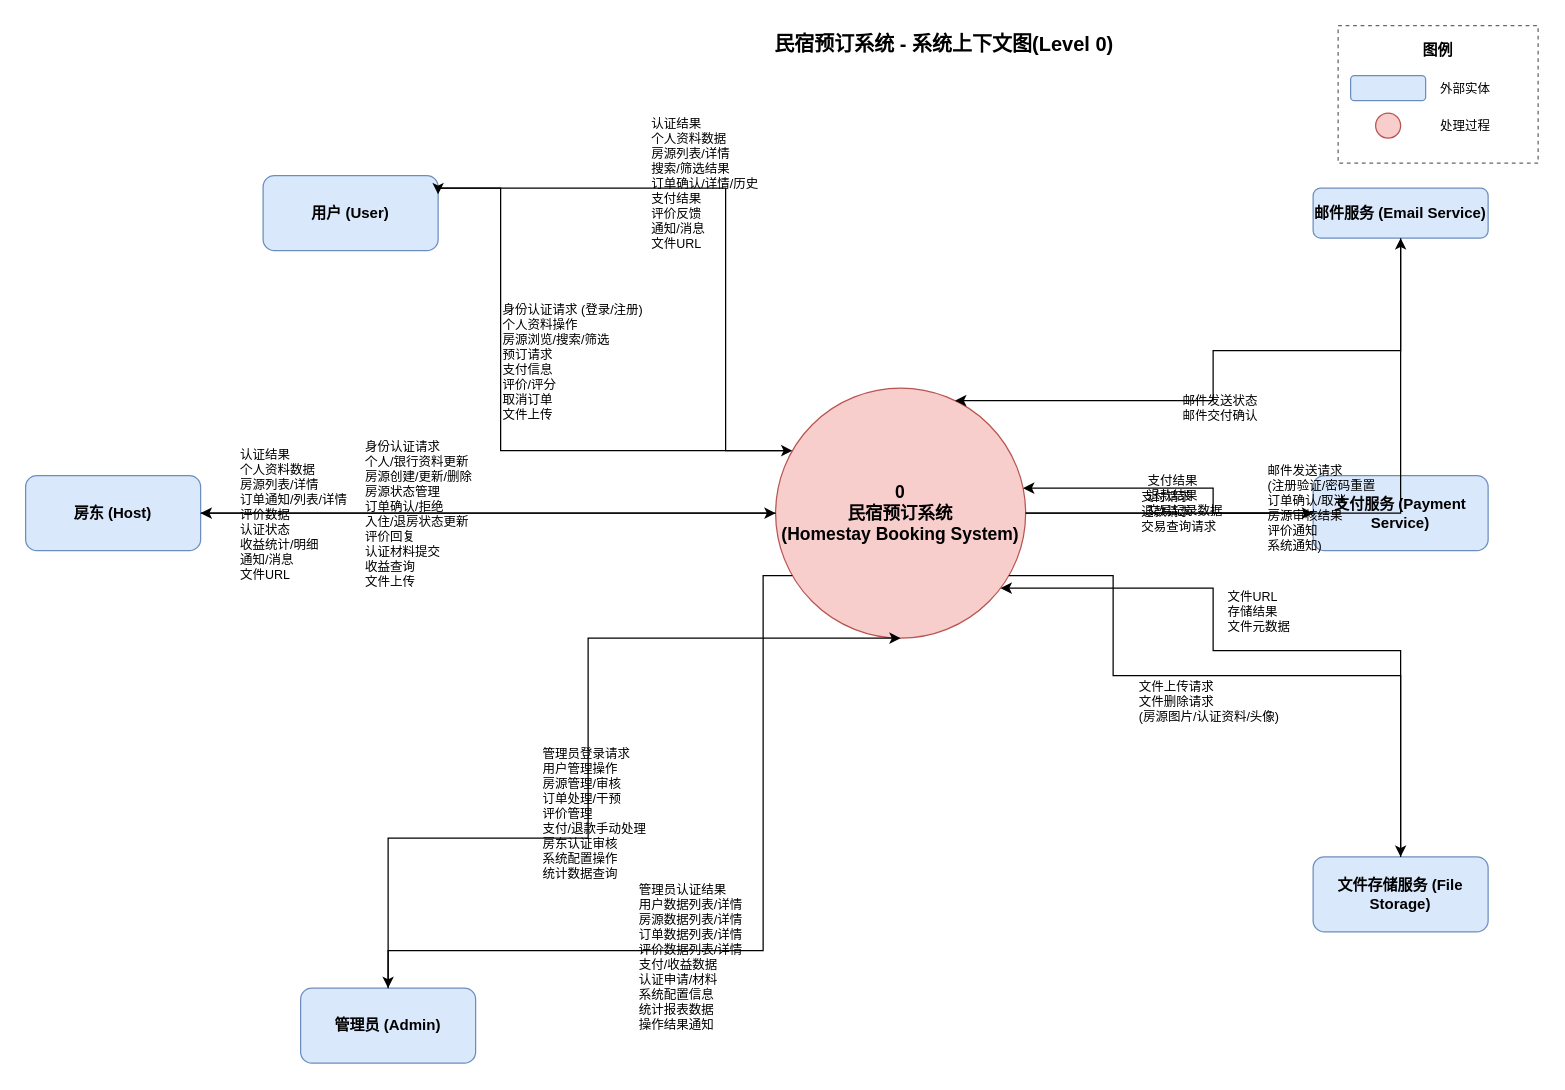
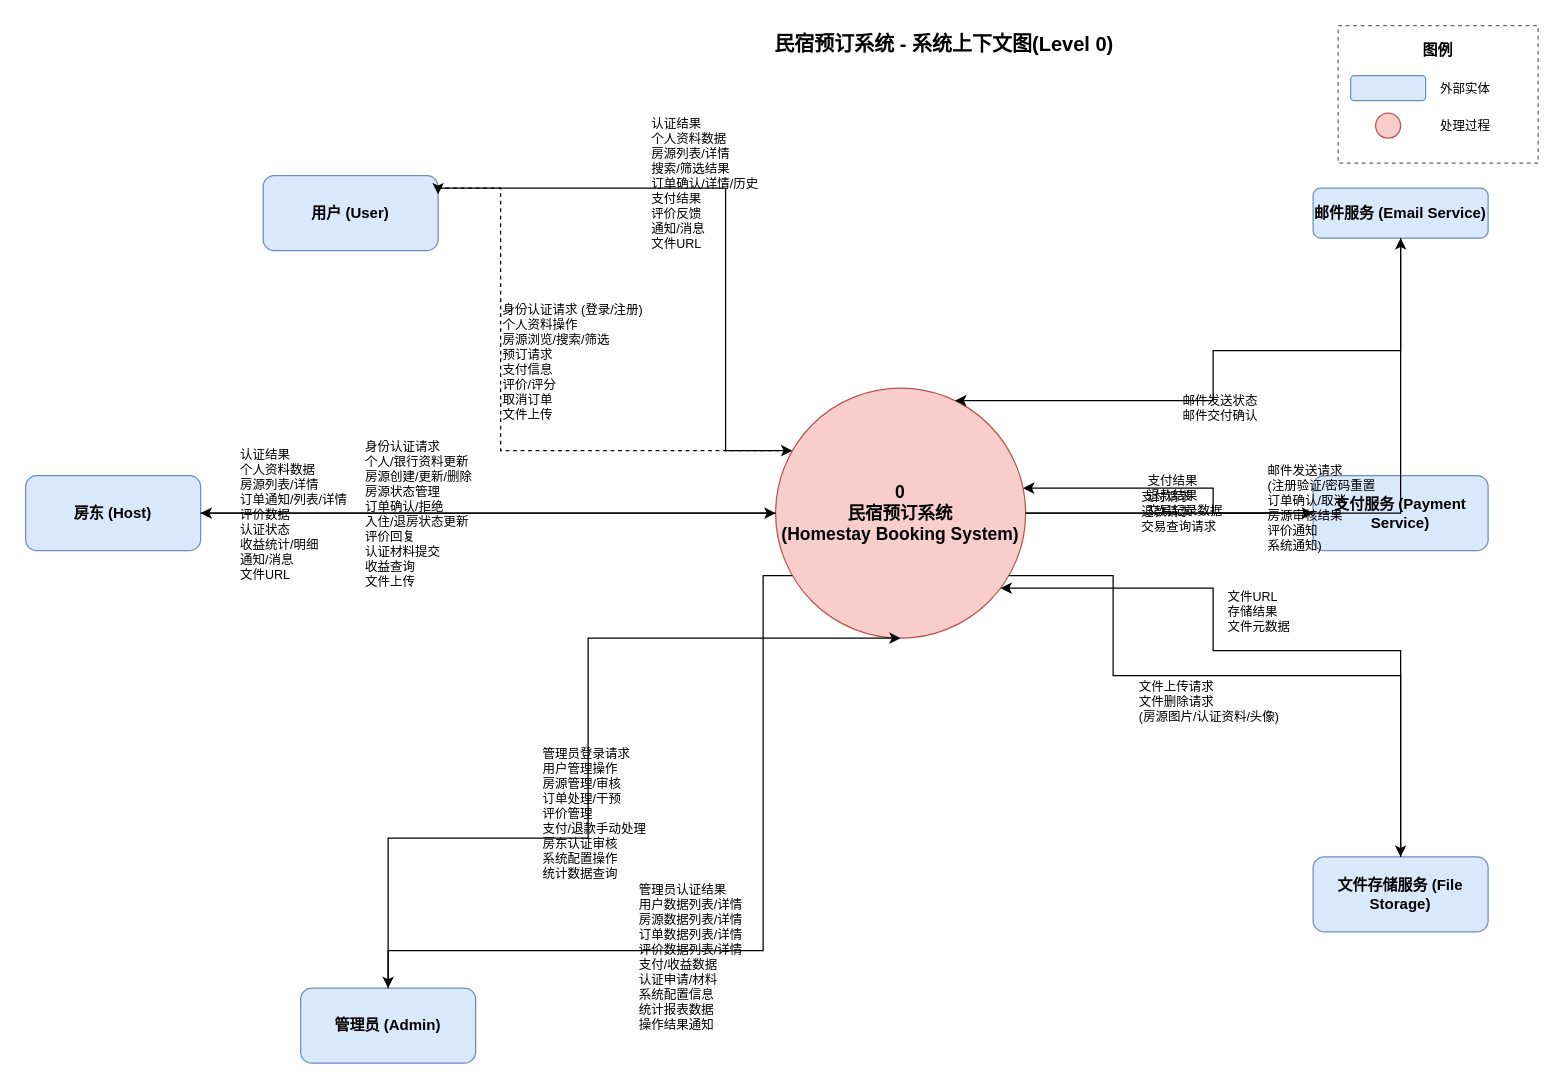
- <mxCell id="9" value="" style="edgeStyle=orthogonalEdgeStyle;rounded=0;orthogonalLoop=1;jettySize=auto;html=1;endArrow=classic;endFill=1;" parent="1" source="3" target="2" edge="1"><mxGeometry relative="1" as="geometry"><Array as="points"><mxPoint x="400" y="150" /><mxPoint x="400" y="360" /></Array></mxGeometry></mxCell>
+ <mxCell id="9" value="" style="edgeStyle=orthogonalEdgeStyle;rounded=0;orthogonalLoop=1;jettySize=auto;html=1;endArrow=classic;endFill=1;dashed=1;" parent="1" source="3" target="2" edge="1"><mxGeometry relative="1" as="geometry"><Array as="points"><mxPoint x="400" y="150" /><mxPoint x="400" y="360" /></Array></mxGeometry></mxCell>
